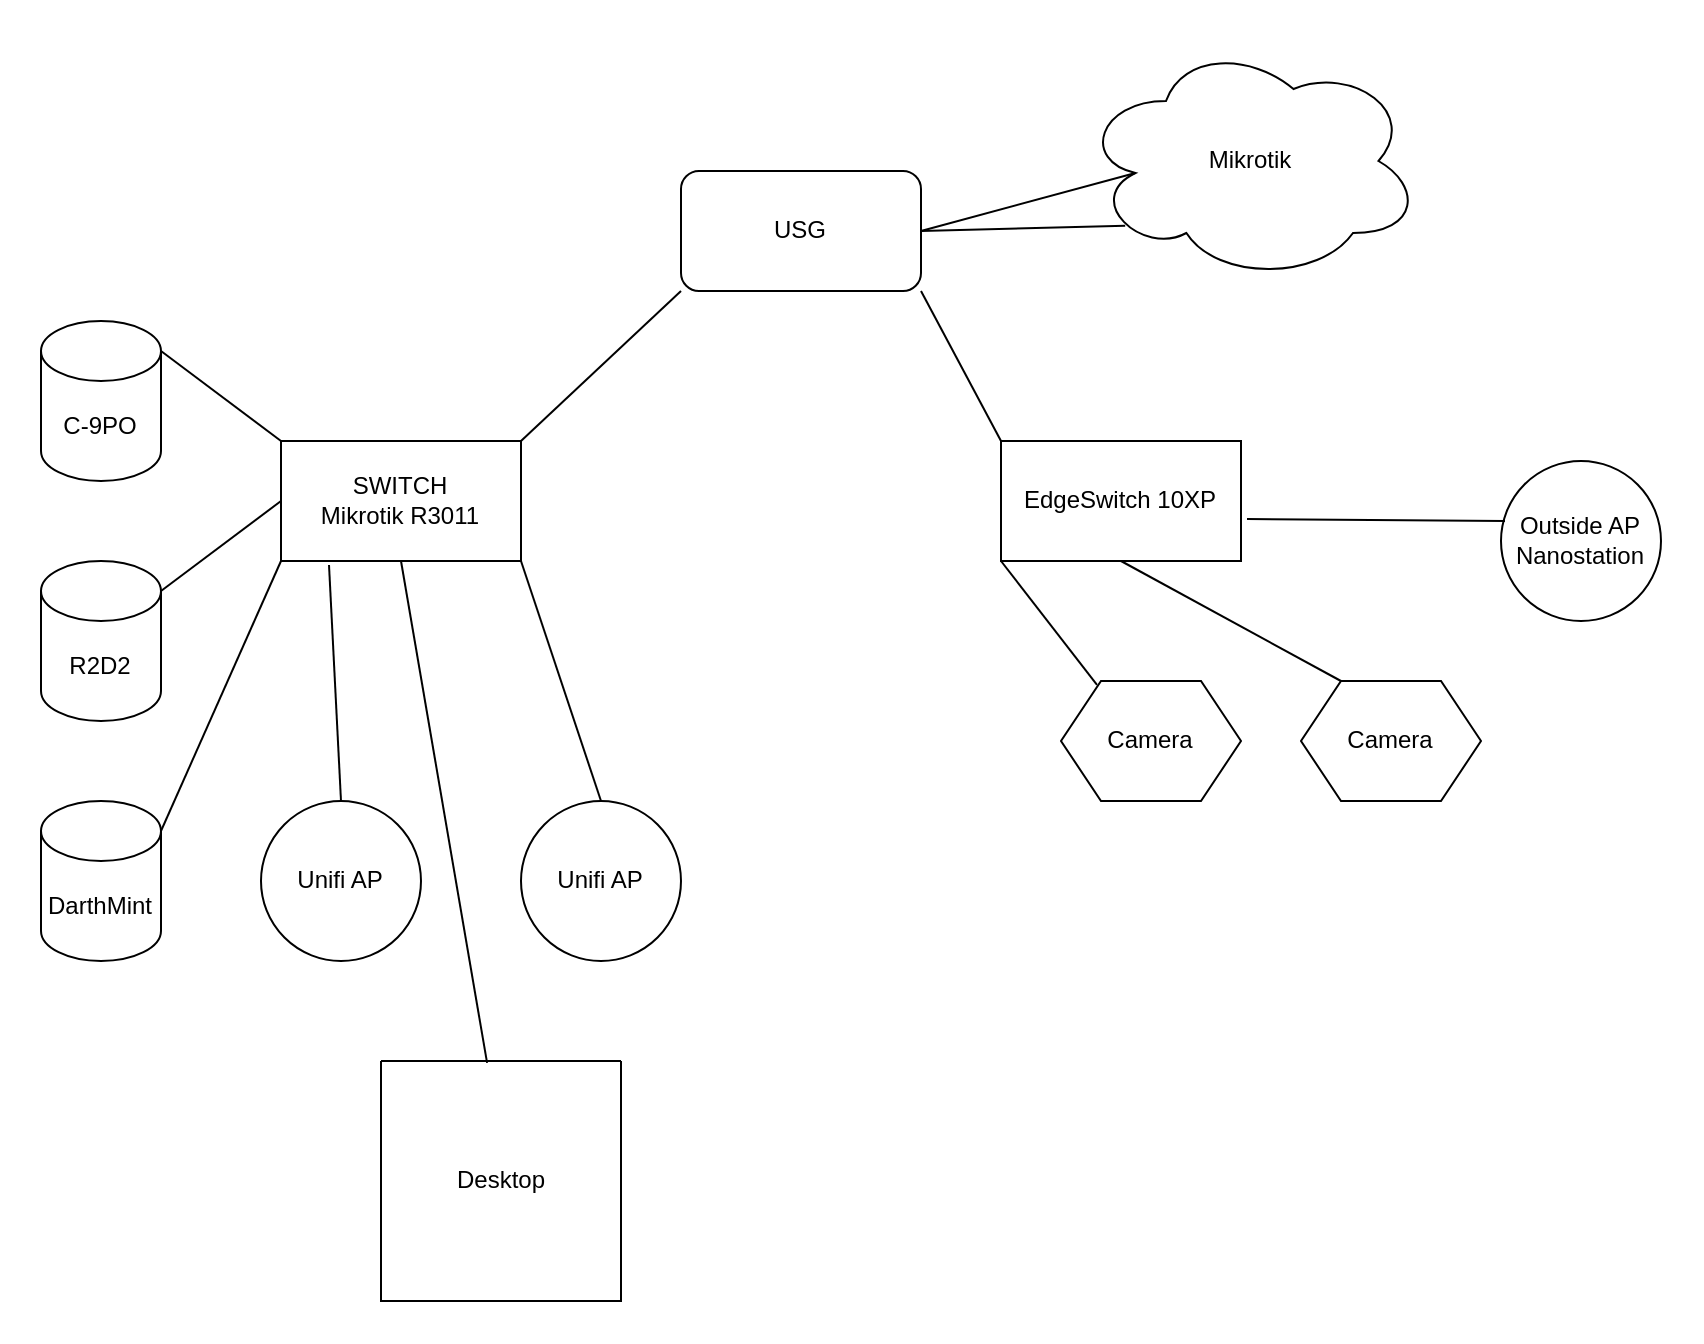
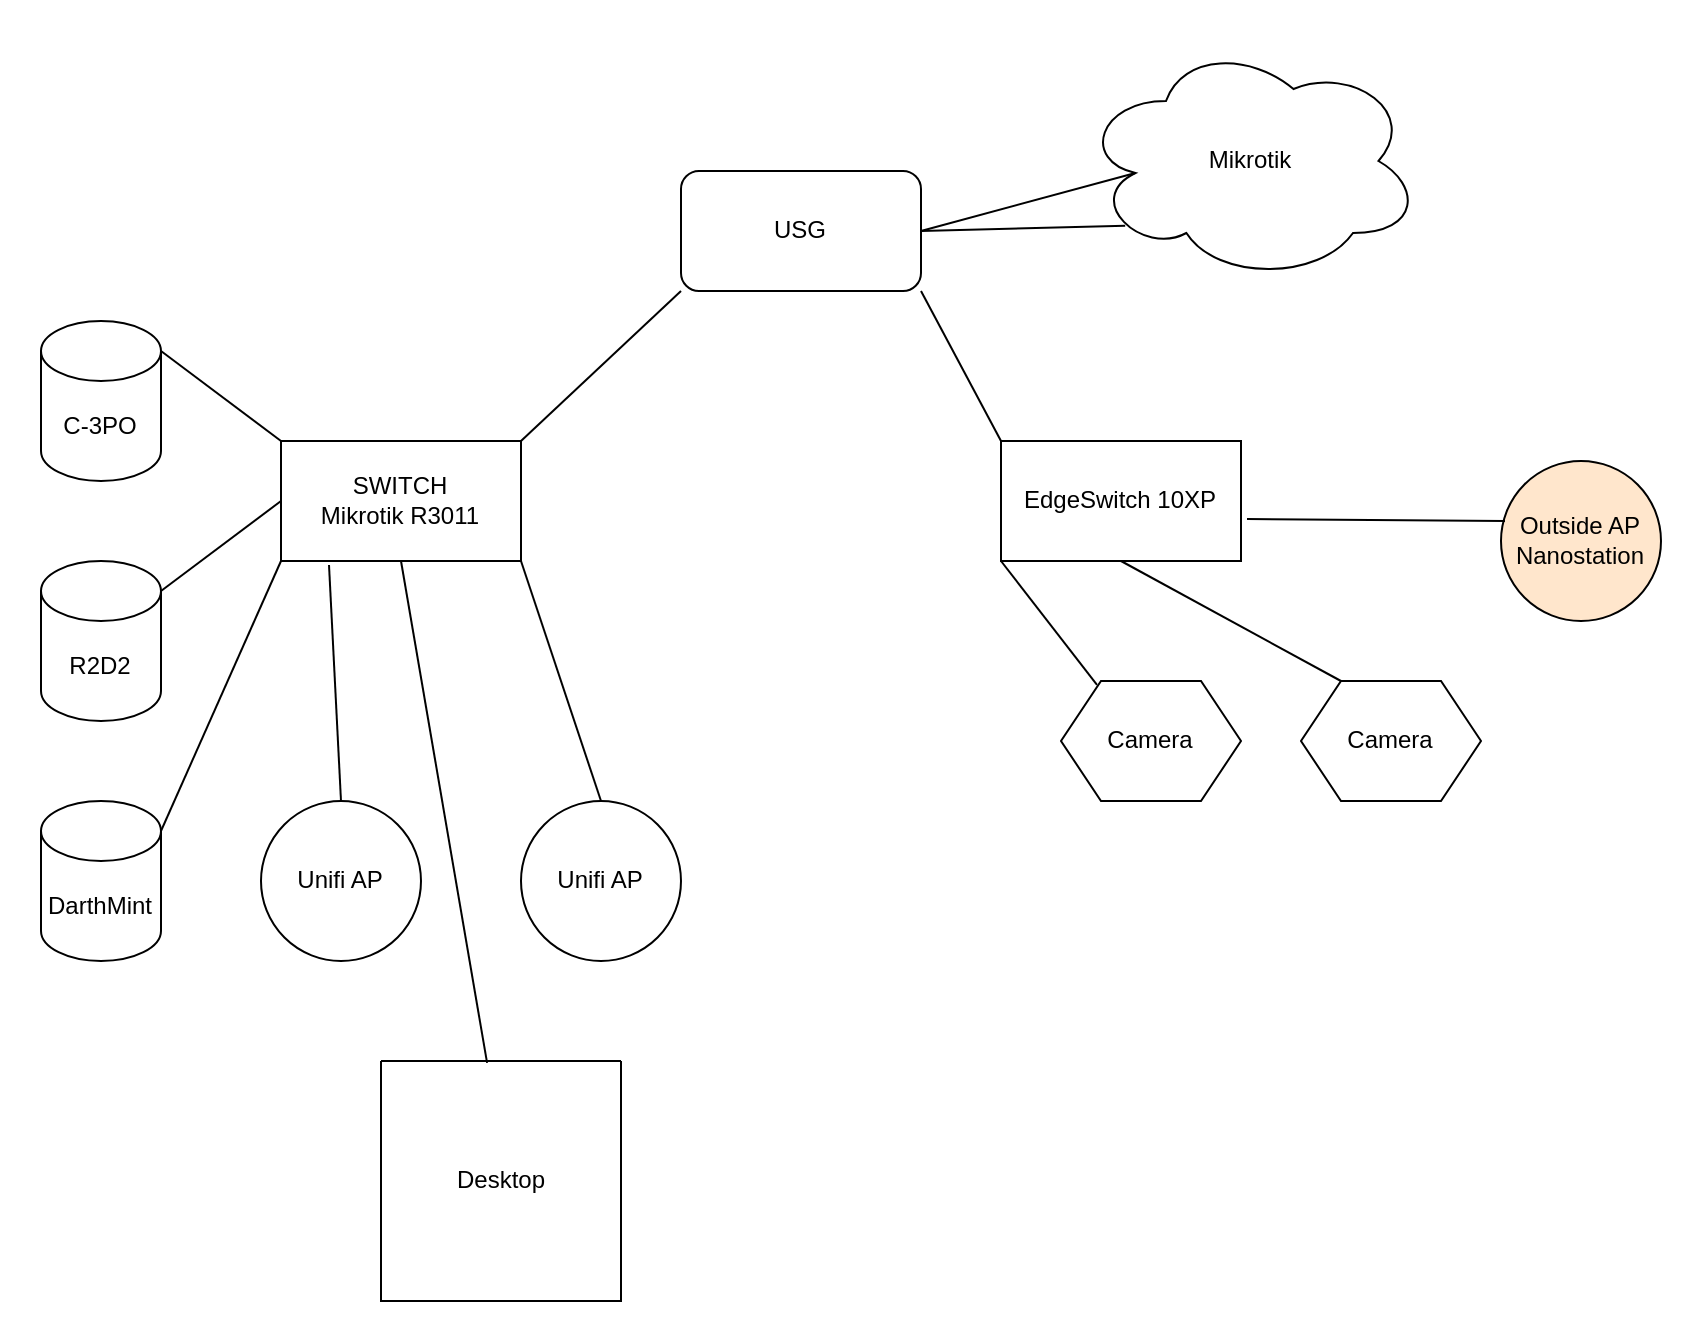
- <mxCell id="3" value="C-9PO" style="shape=cylinder3;whiteSpace=wrap;html=1;boundedLbl=1;backgroundOutline=1;size=15;" vertex="1" parent="1"><mxGeometry x="20" y="160" width="60" height="80" as="geometry" /></mxCell>
+ <mxCell id="3" value="C-3PO" style="shape=cylinder3;whiteSpace=wrap;html=1;boundedLbl=1;backgroundOutline=1;size=15;" vertex="1" parent="1"><mxGeometry x="20" y="160" width="60" height="80" as="geometry" /></mxCell>
- <mxCell id="11" value="&lt;div&gt;Outside AP&lt;/div&gt;&lt;div&gt;Nanostation&lt;/div&gt;" style="ellipse;whiteSpace=wrap;html=1;aspect=fixed;" vertex="1" parent="1"><mxGeometry x="750" y="230" width="80" height="80" as="geometry" /></mxCell>
+ <mxCell id="11" value="&lt;div&gt;Outside AP&lt;/div&gt;&lt;div&gt;Nanostation&lt;/div&gt;" style="ellipse;whiteSpace=wrap;html=1;aspect=fixed;fillColor=#ffe6cc;" vertex="1" parent="1"><mxGeometry x="750" y="230" width="80" height="80" as="geometry" /></mxCell>
